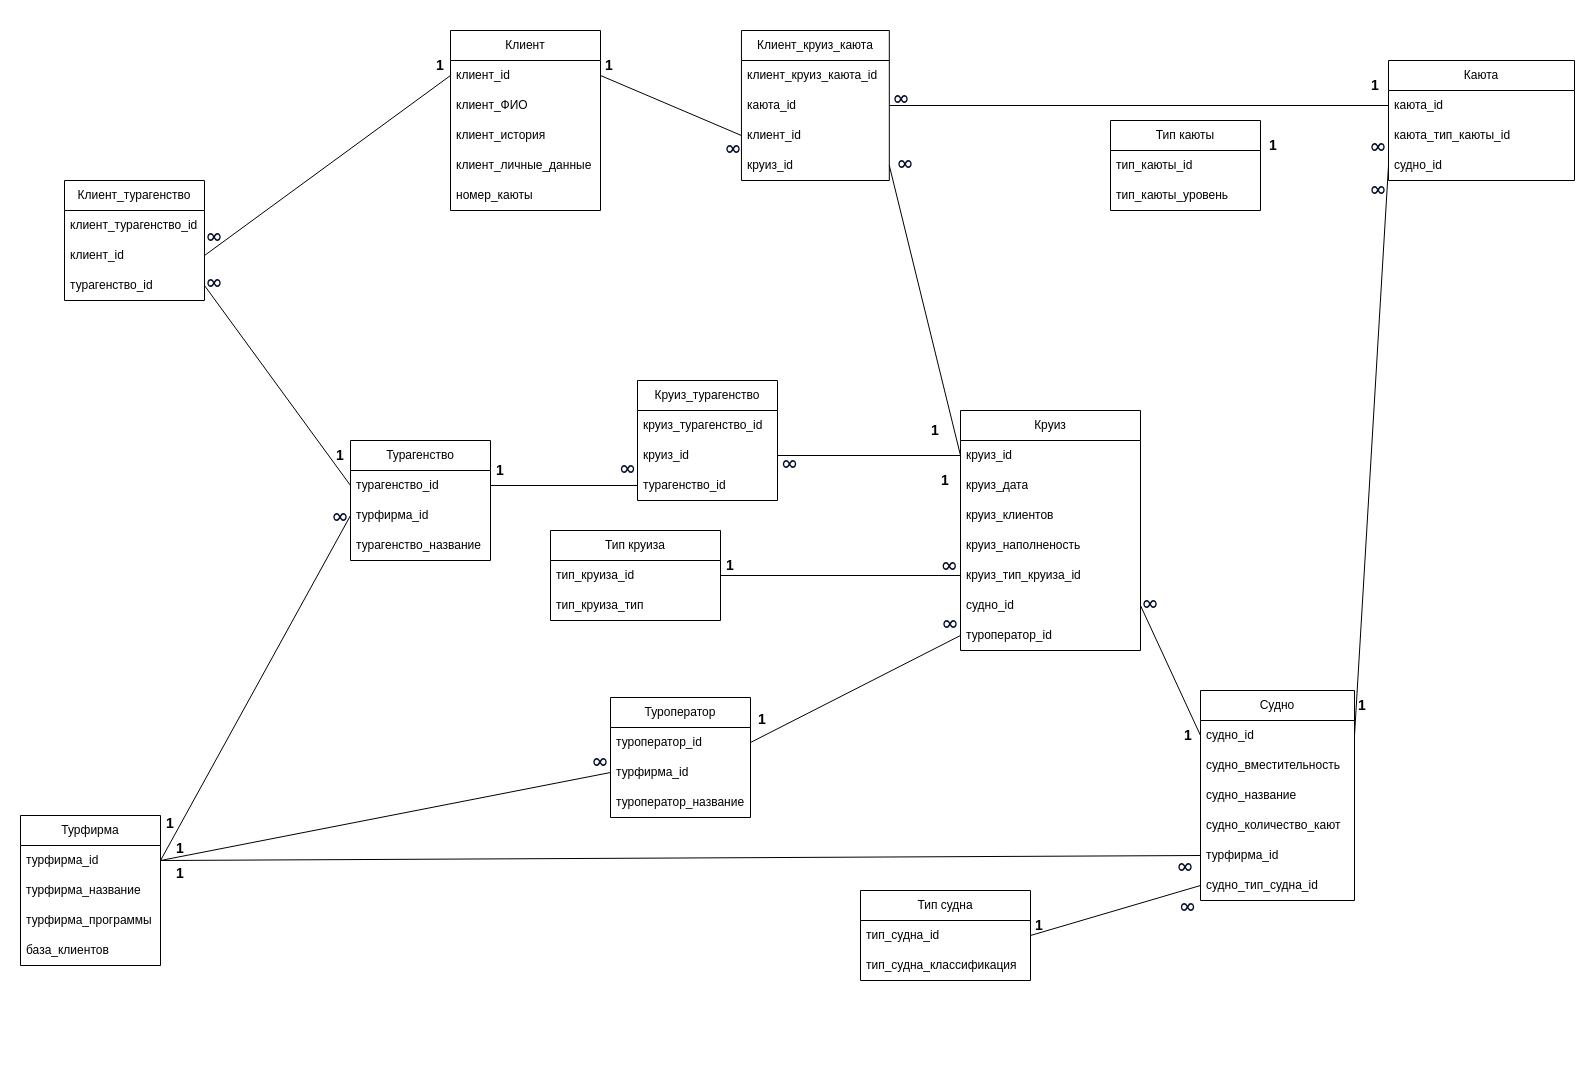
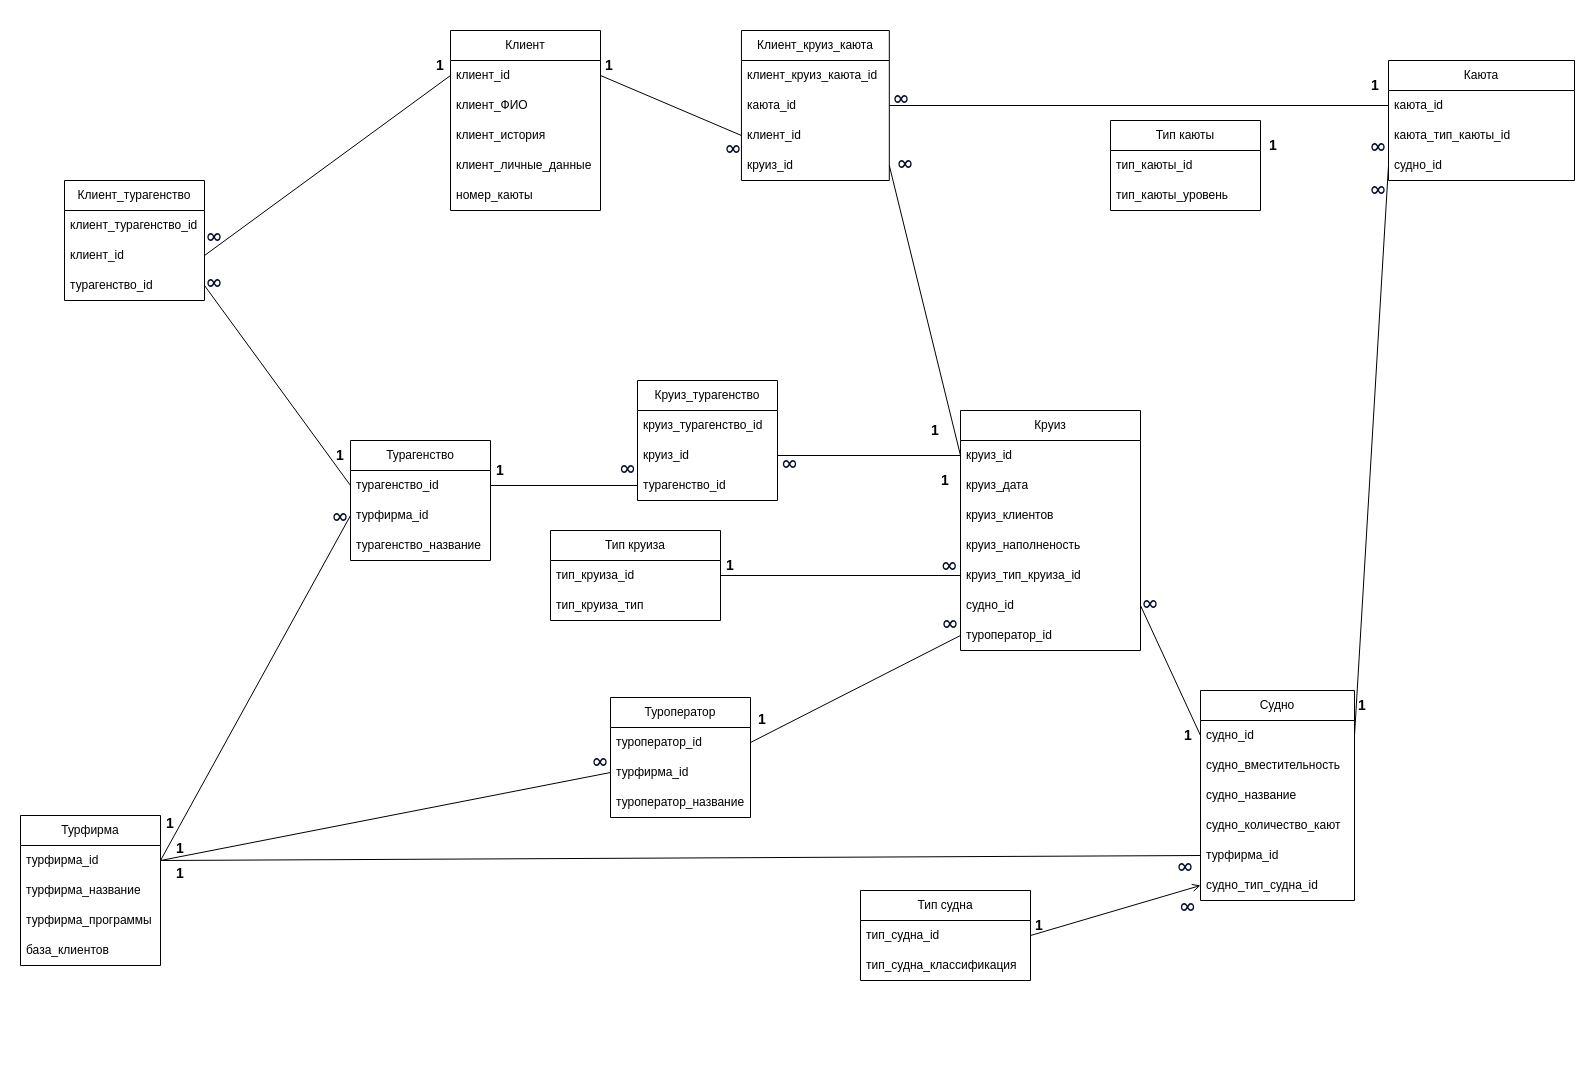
- <mxCell id="9" value="" style="endArrow=none;html=1;rounded=0;entryX=0;entryY=0.5;entryDx=0;entryDy=0;exitX=1;exitY=0.5;exitDx=0;exitDy=0;" parent="1" source="122" target="68" edge="1"><mxGeometry width="50" height="50" relative="1" as="geometry"><mxPoint x="1040" y="915" as="sourcePoint" /><mxPoint x="1050" y="850" as="targetPoint" /></mxGeometry></mxCell>
+ <mxCell id="9" value="" style="endArrow=open;html=1;rounded=0;entryX=0;entryY=0.5;entryDx=0;entryDy=0;exitX=1;exitY=0.5;exitDx=0;exitDy=0;" parent="1" source="122" target="68" edge="1"><mxGeometry width="50" height="50" relative="1" as="geometry"><mxPoint x="1040" y="915" as="sourcePoint" /><mxPoint x="1050" y="850" as="targetPoint" /></mxGeometry></mxCell>
